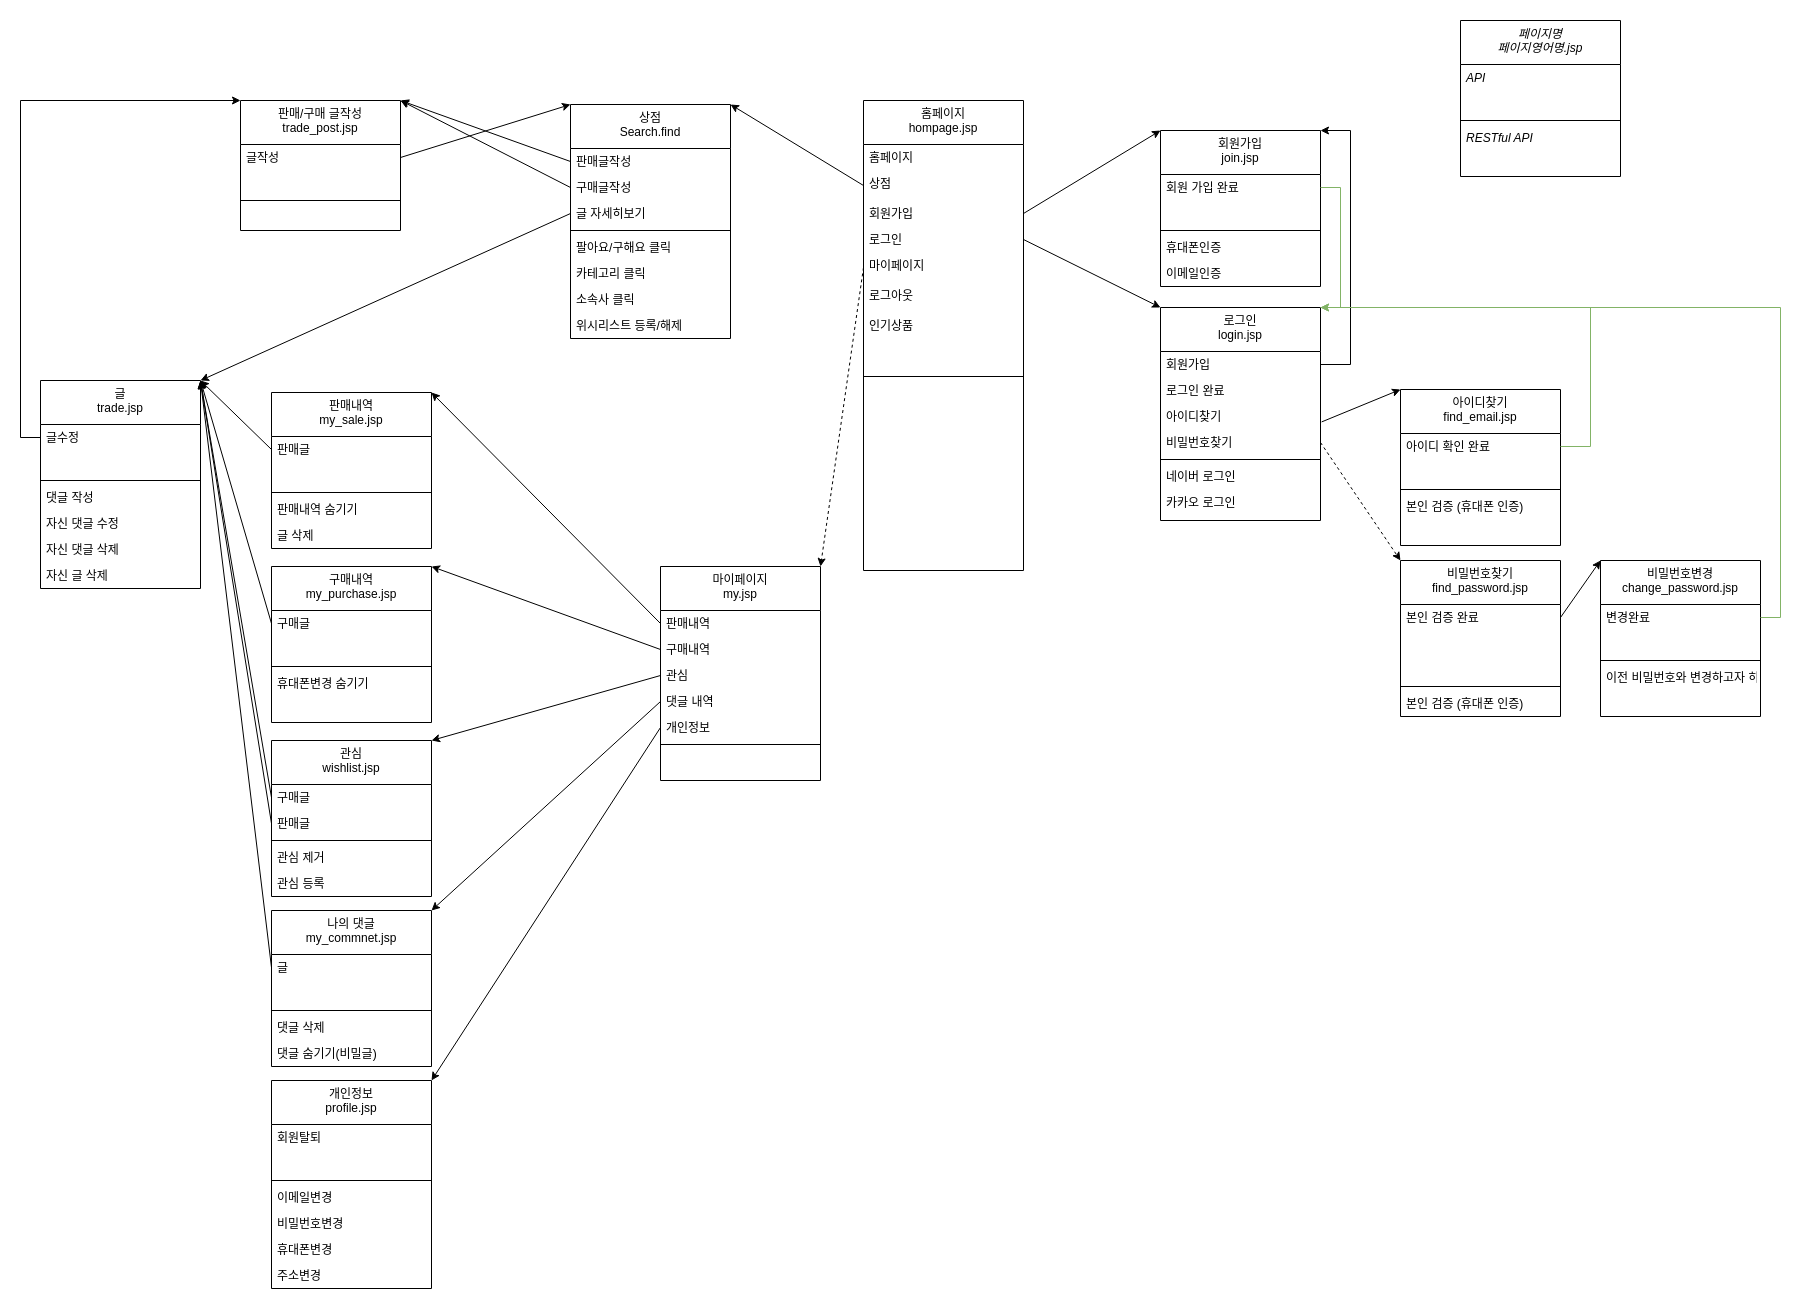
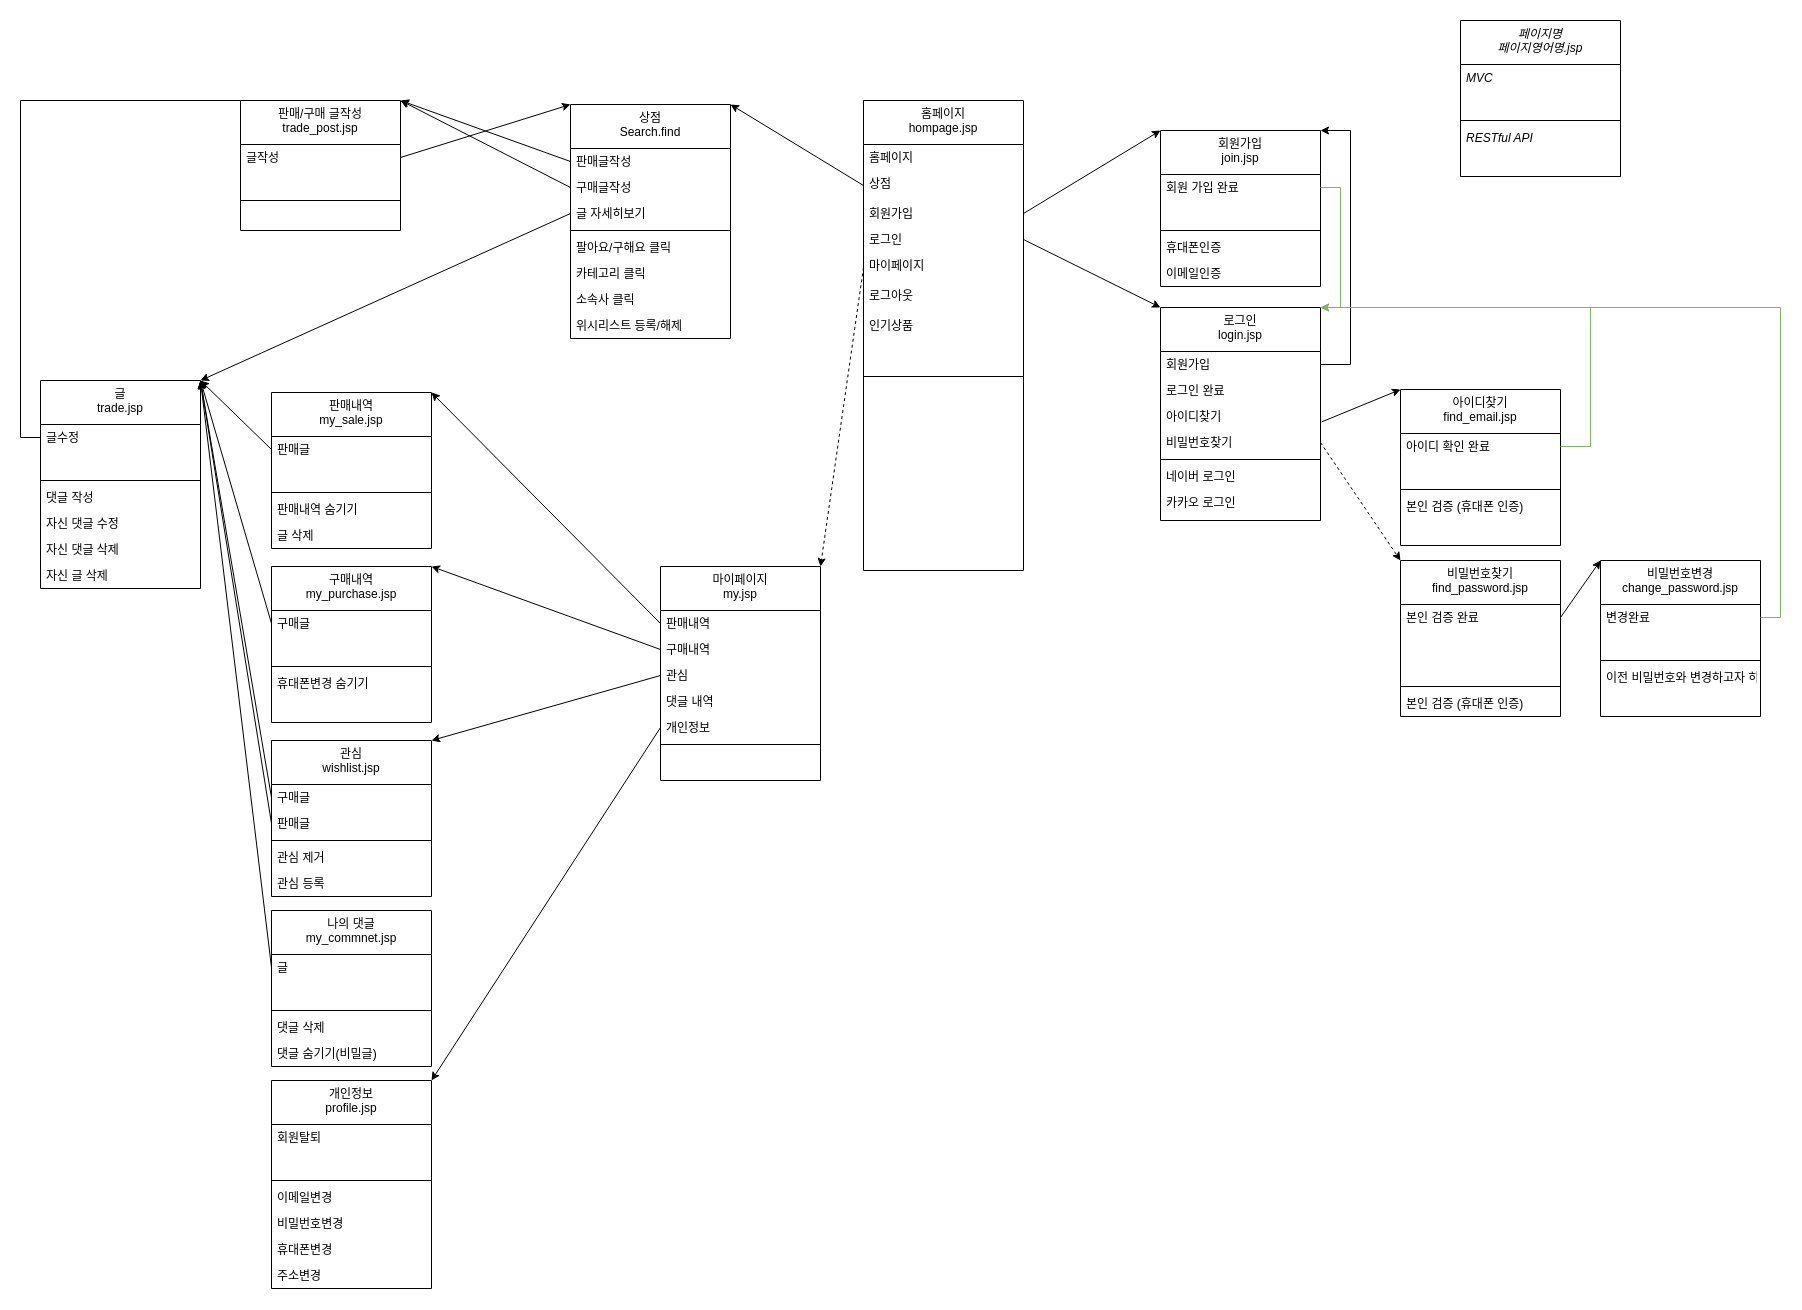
- <mxCell id="51" value="API" style="text;align=left;verticalAlign=top;spacingLeft=4;spacingRight=4;overflow=hidden;rotatable=0;points=[[0,0.5],[1,0.5]];portConstraint=eastwest;fontStyle=2" parent="50" vertex="1"><mxGeometry y="44" width="160" height="26" as="geometry" /></mxCell>
+ <mxCell id="51" value="MVC" style="text;align=left;verticalAlign=top;spacingLeft=4;spacingRight=4;overflow=hidden;rotatable=0;points=[[0,0.5],[1,0.5]];portConstraint=eastwest;fontStyle=2" parent="50" vertex="1"><mxGeometry y="44" width="160" height="26" as="geometry" /></mxCell>
- <mxCell id="127" style="edgeStyle=orthogonalEdgeStyle;rounded=0;orthogonalLoop=1;jettySize=auto;html=1;entryX=0;entryY=0;entryDx=0;entryDy=0;exitX=0;exitY=0.5;exitDx=0;exitDy=0;" parent="1" source="95" target="56" edge="1"><mxGeometry relative="1" as="geometry"><Array as="points"><mxPoint x="20" y="437" /><mxPoint x="20" y="100" /></Array></mxGeometry></mxCell>
+ <mxCell id="127" style="edgeStyle=orthogonalEdgeStyle;rounded=0;orthogonalLoop=1;jettySize=auto;html=1;entryX=0;entryY=0;entryDx=0;entryDy=0;exitX=0;exitY=0.5;exitDx=0;exitDy=0;endArrow=none;" parent="1" source="95" target="56" edge="1"><mxGeometry relative="1" as="geometry"><Array as="points"><mxPoint x="20" y="437" /><mxPoint x="20" y="100" /></Array></mxGeometry></mxCell>
- <mxCell id="111" style="rounded=0;orthogonalLoop=1;jettySize=auto;html=1;entryX=1;entryY=0;entryDx=0;entryDy=0;exitX=0;exitY=0.5;exitDx=0;exitDy=0;" parent="1" source="67" target="105" edge="1"><mxGeometry relative="1" as="geometry" /></mxCell>
